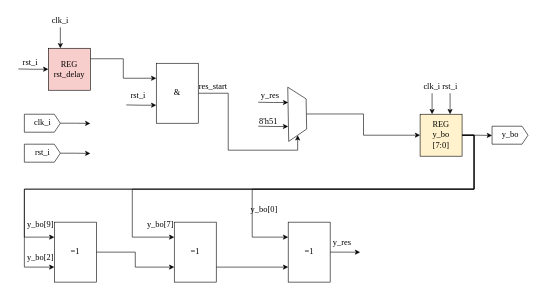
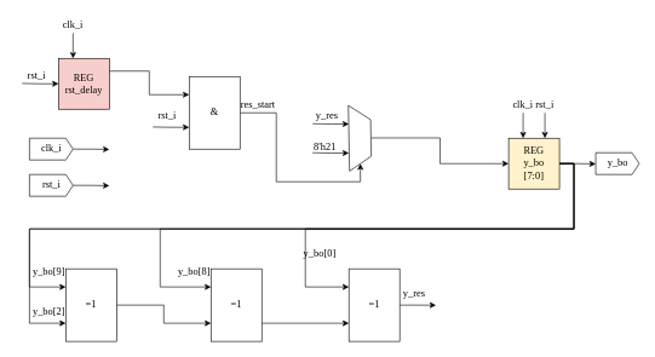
- <mxCell id="32" value="8'h51" style="text;whiteSpace=wrap;fontFamily=Times New Roman;fontSize=14;" parent="1" vertex="1"><mxGeometry x="430" y="187" width="60" height="40" as="geometry" /></mxCell>
+ <mxCell id="32" value="8'h21" style="text;whiteSpace=wrap;fontFamily=Times New Roman;fontSize=14;" parent="1" vertex="1"><mxGeometry x="430" y="187" width="60" height="40" as="geometry" /></mxCell>
- <mxCell id="40" value="y_bo[7]" style="text;html=1;align=center;verticalAlign=middle;whiteSpace=wrap;rounded=0;fontFamily=Times New Roman;fontSize=14;" parent="1" vertex="1"><mxGeometry x="237" y="360" width="60" height="30" as="geometry" /></mxCell>
+ <mxCell id="40" value="y_bo[8]" style="text;html=1;align=center;verticalAlign=middle;whiteSpace=wrap;rounded=0;fontFamily=Times New Roman;fontSize=14;" parent="1" vertex="1"><mxGeometry x="237" y="360" width="60" height="30" as="geometry" /></mxCell>
